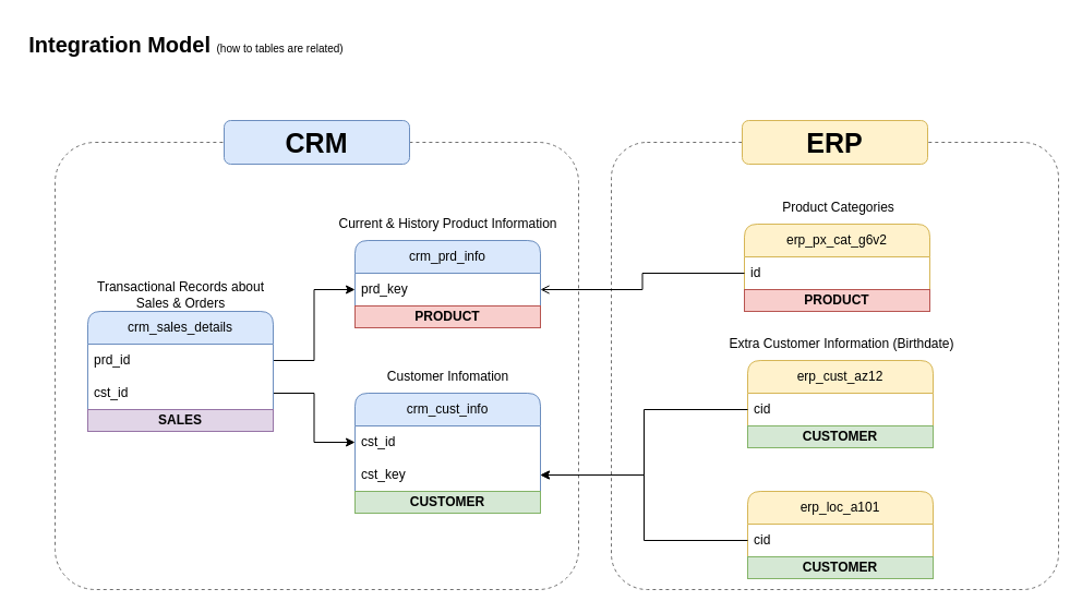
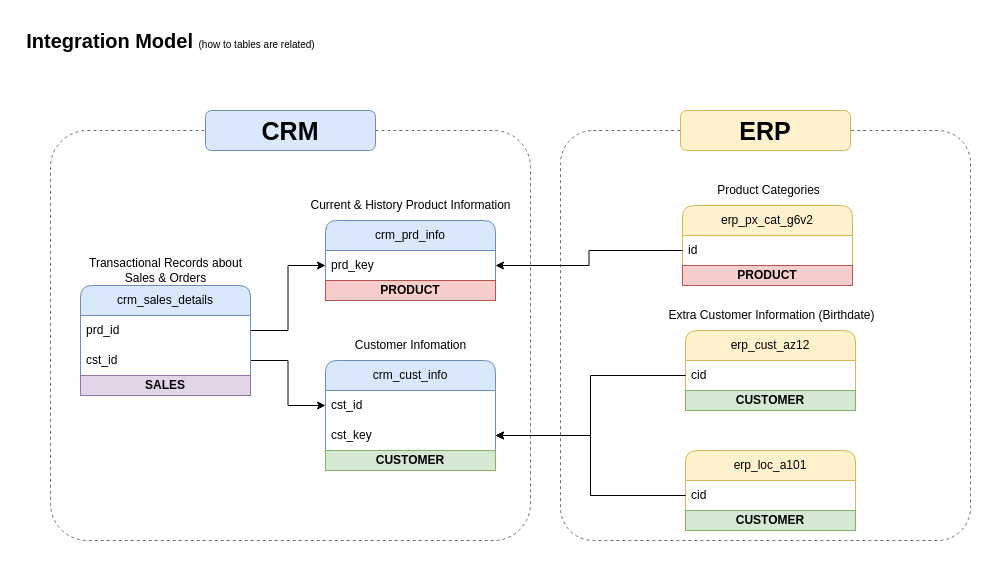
- <mxCell id="34" style="edgeStyle=orthogonalEdgeStyle;rounded=0;orthogonalLoop=1;jettySize=auto;html=1;entryX=1;entryY=0.5;entryDx=0;entryDy=0;endArrow=open;" parent="1" source="31" target="7" edge="1"><mxGeometry relative="1" as="geometry" /></mxCell>
+ <mxCell id="34" style="edgeStyle=orthogonalEdgeStyle;rounded=0;orthogonalLoop=1;jettySize=auto;html=1;entryX=1;entryY=0.5;entryDx=0;entryDy=0;" parent="1" source="31" target="7" edge="1"><mxGeometry relative="1" as="geometry" /></mxCell>
